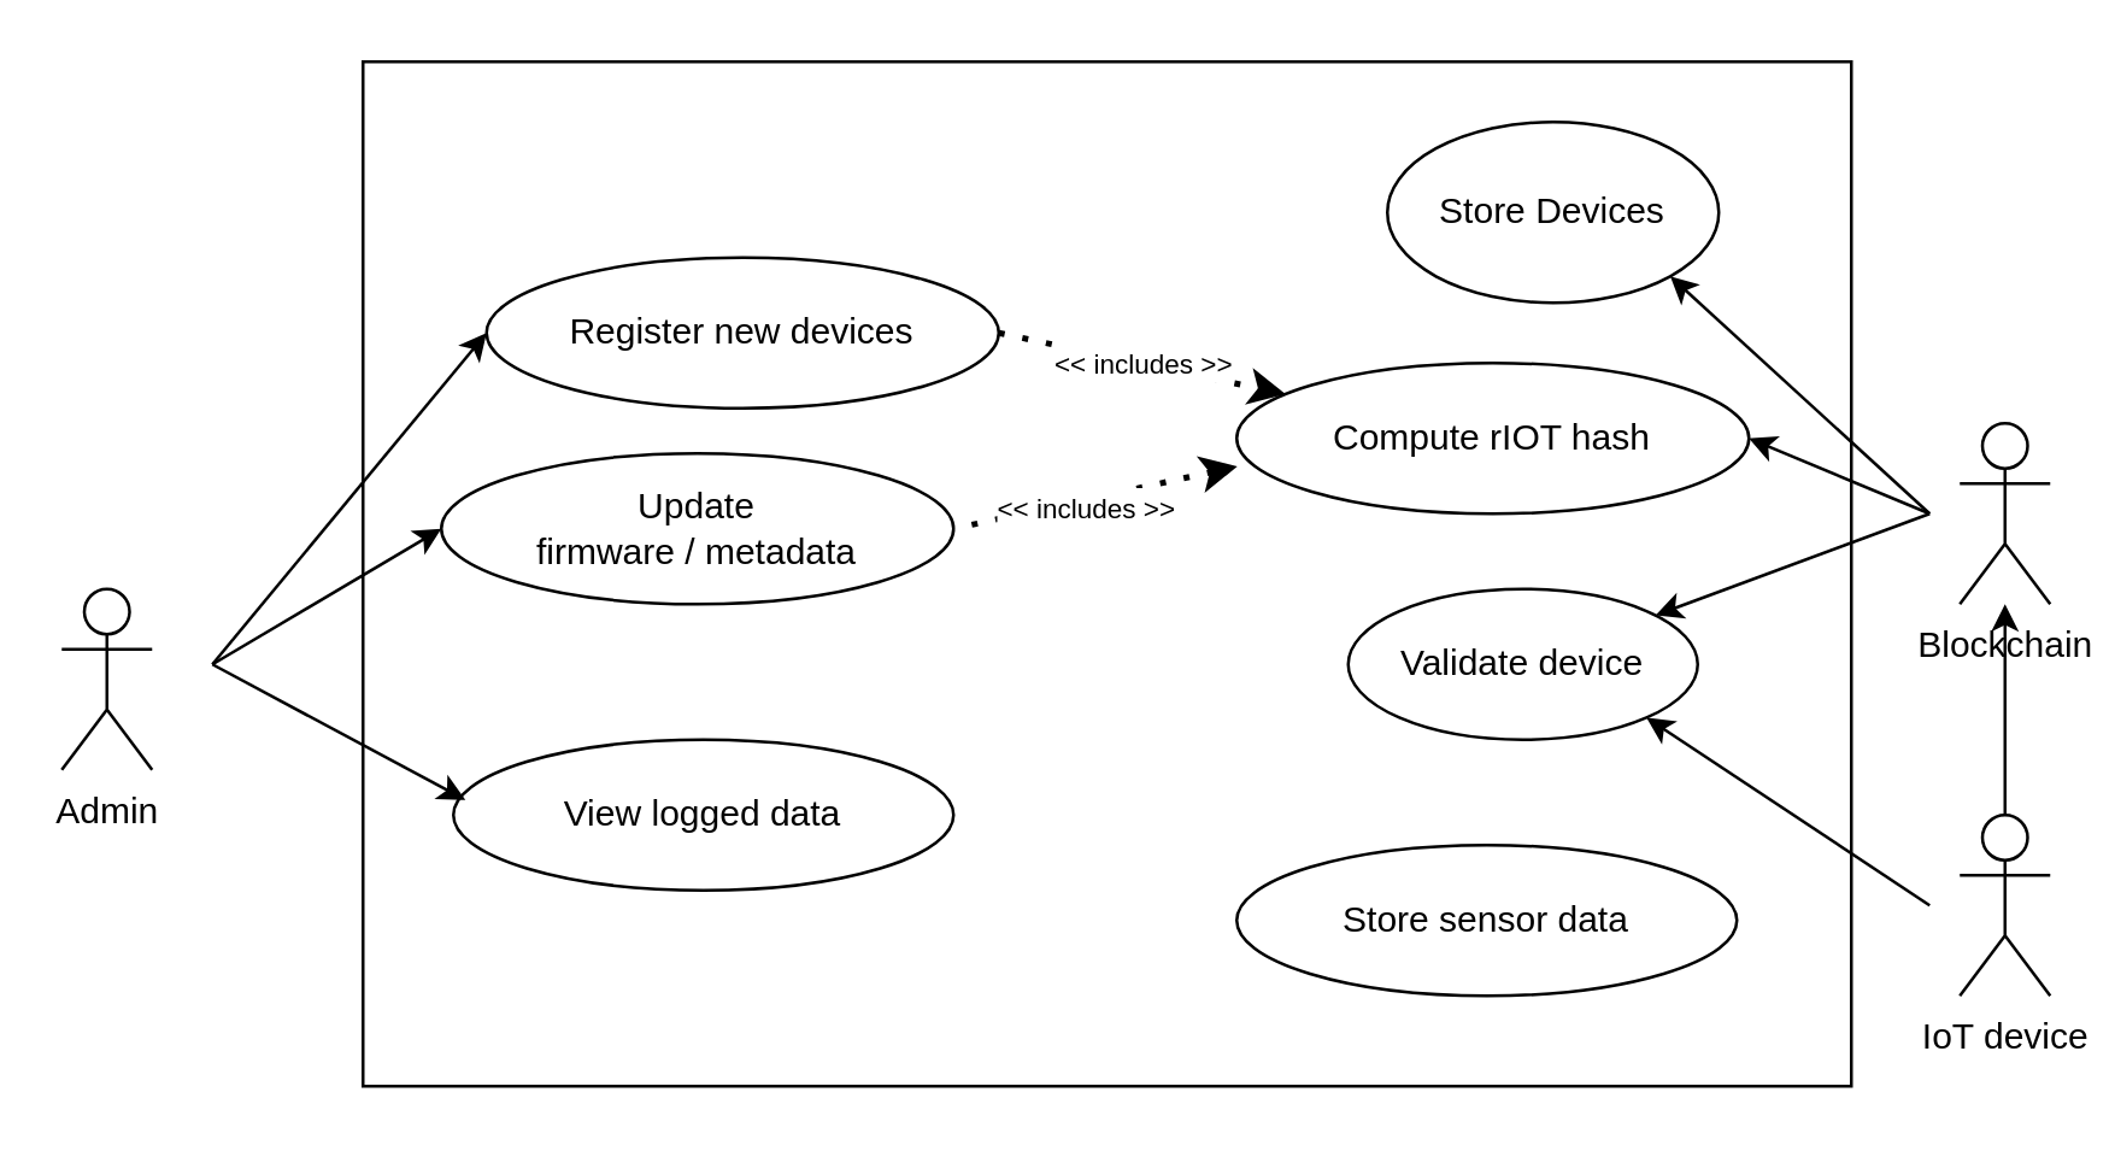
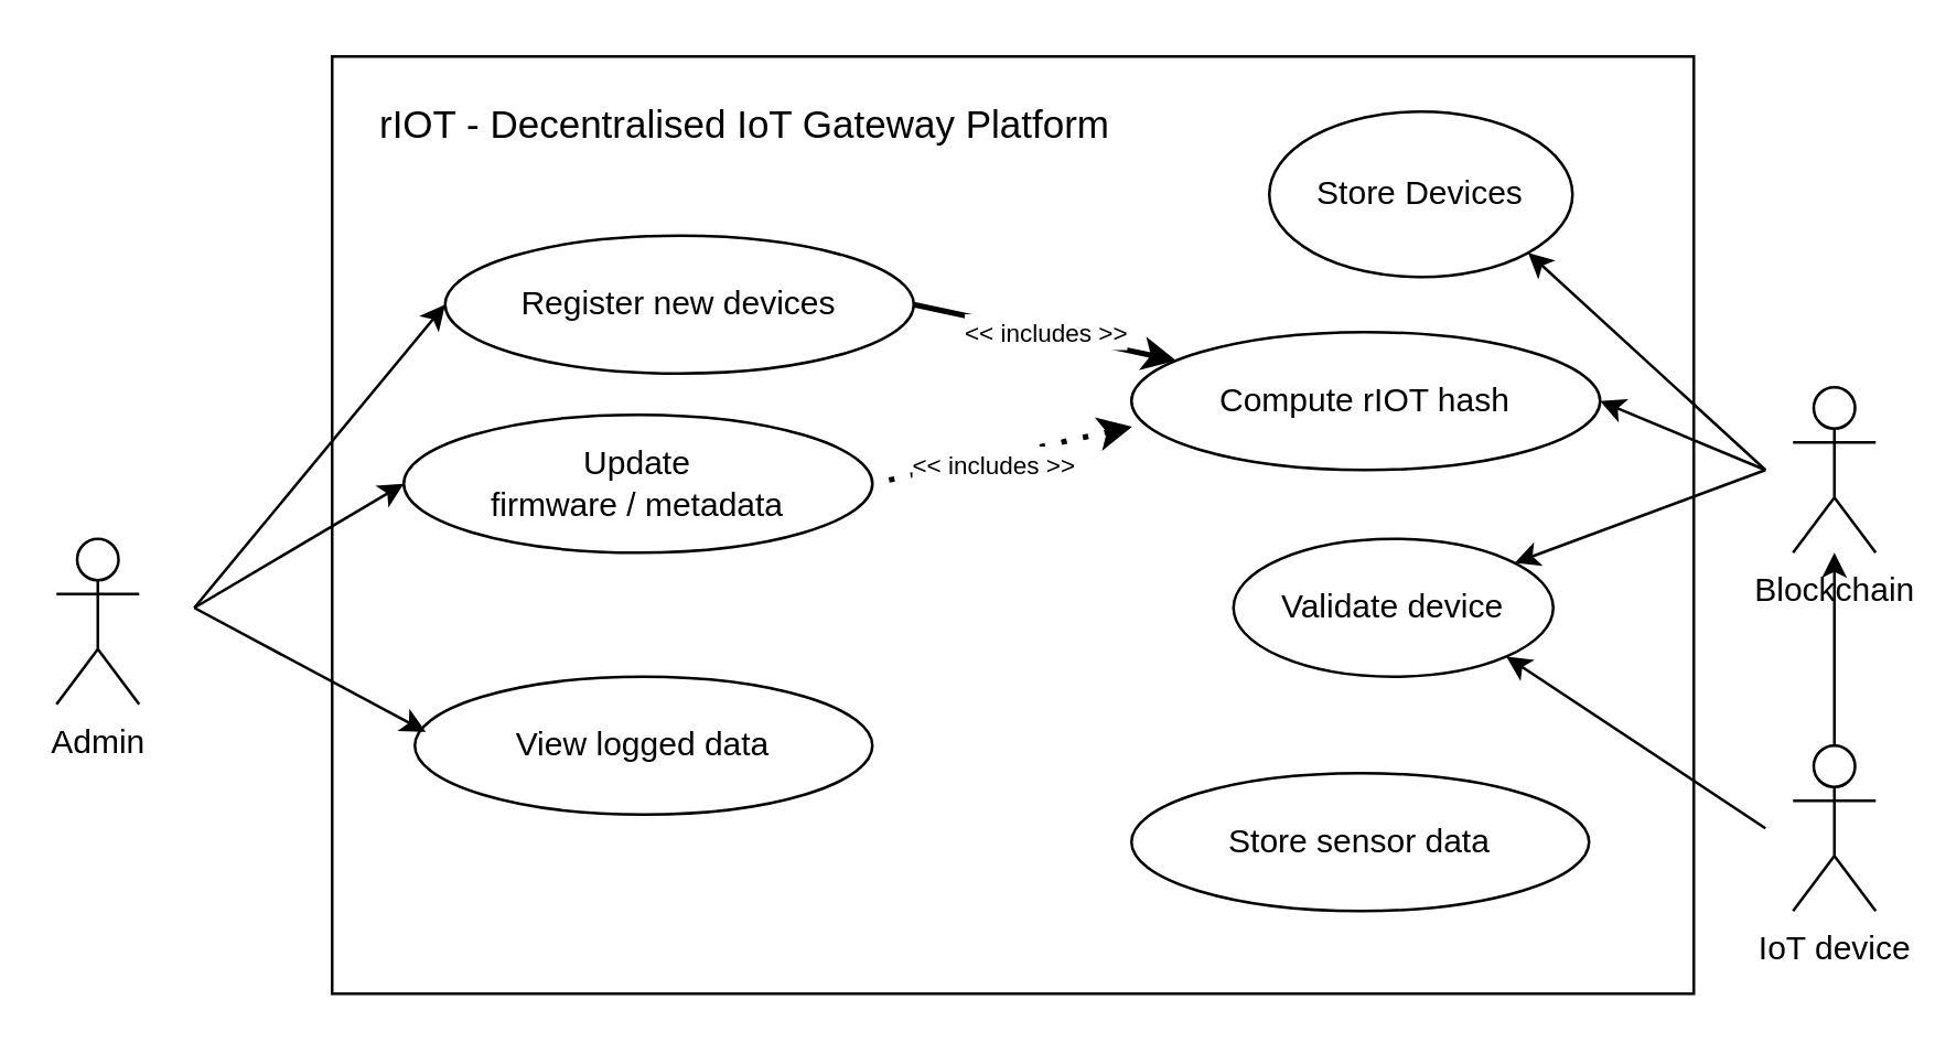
+ <mxCell id="24" value="&lt;font style=&quot;font-size: 14px;&quot;&gt;rIOT - Decentralised IoT Gateway Platform&lt;/font&gt;" style="text;html=1;strokeColor=none;fillColor=none;align=center;verticalAlign=middle;whiteSpace=wrap;rounded=0;fontSize=9;" vertex="1" parent="1"><mxGeometry x="130" y="30" width="280" height="30" as="geometry" /></mxCell>
- <mxCell id="9" value="&lt;font style=&quot;font-size: 9px;&quot;&gt;&amp;lt;&amp;lt; includes &amp;gt;&amp;gt;&lt;/font&gt;" style="endArrow=classic;dashed=1;html=1;dashPattern=1 3;strokeWidth=2;rounded=0;endFill=1;exitX=1;exitY=0.5;exitDx=0;exitDy=0;" edge="1" parent="1" source="4" target="6"><mxGeometry width="50" height="50" relative="1" as="geometry"><mxPoint x="340" y="90" as="sourcePoint" /><mxPoint x="160" y="90" as="targetPoint" /></mxGeometry></mxCell>
+ <mxCell id="9" value="&lt;font style=&quot;font-size: 9px;&quot;&gt;&amp;lt;&amp;lt; includes &amp;gt;&amp;gt;&lt;/font&gt;" style="endArrow=classic;dashed=0;html=1;dashPattern=1 3;strokeWidth=2;rounded=0;endFill=1;exitX=1;exitY=0.5;exitDx=0;exitDy=0;" edge="1" parent="1" source="4" target="6"><mxGeometry width="50" height="50" relative="1" as="geometry"><mxPoint x="340" y="90" as="sourcePoint" /><mxPoint x="160" y="90" as="targetPoint" /></mxGeometry></mxCell>
